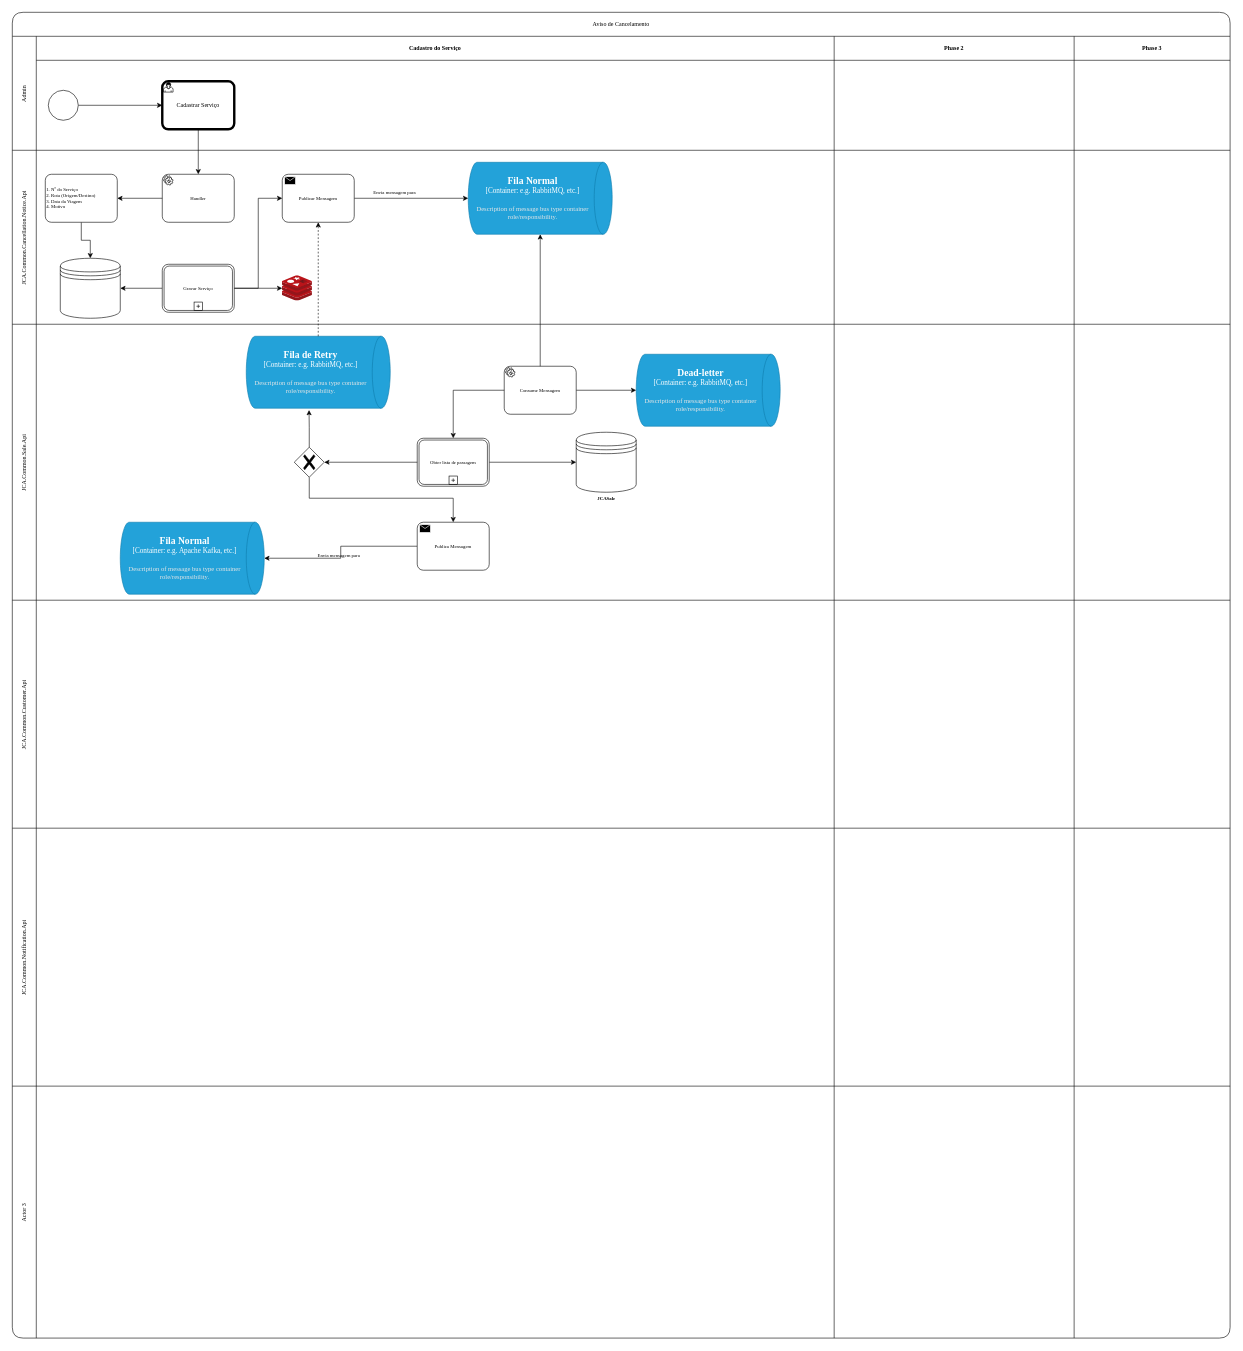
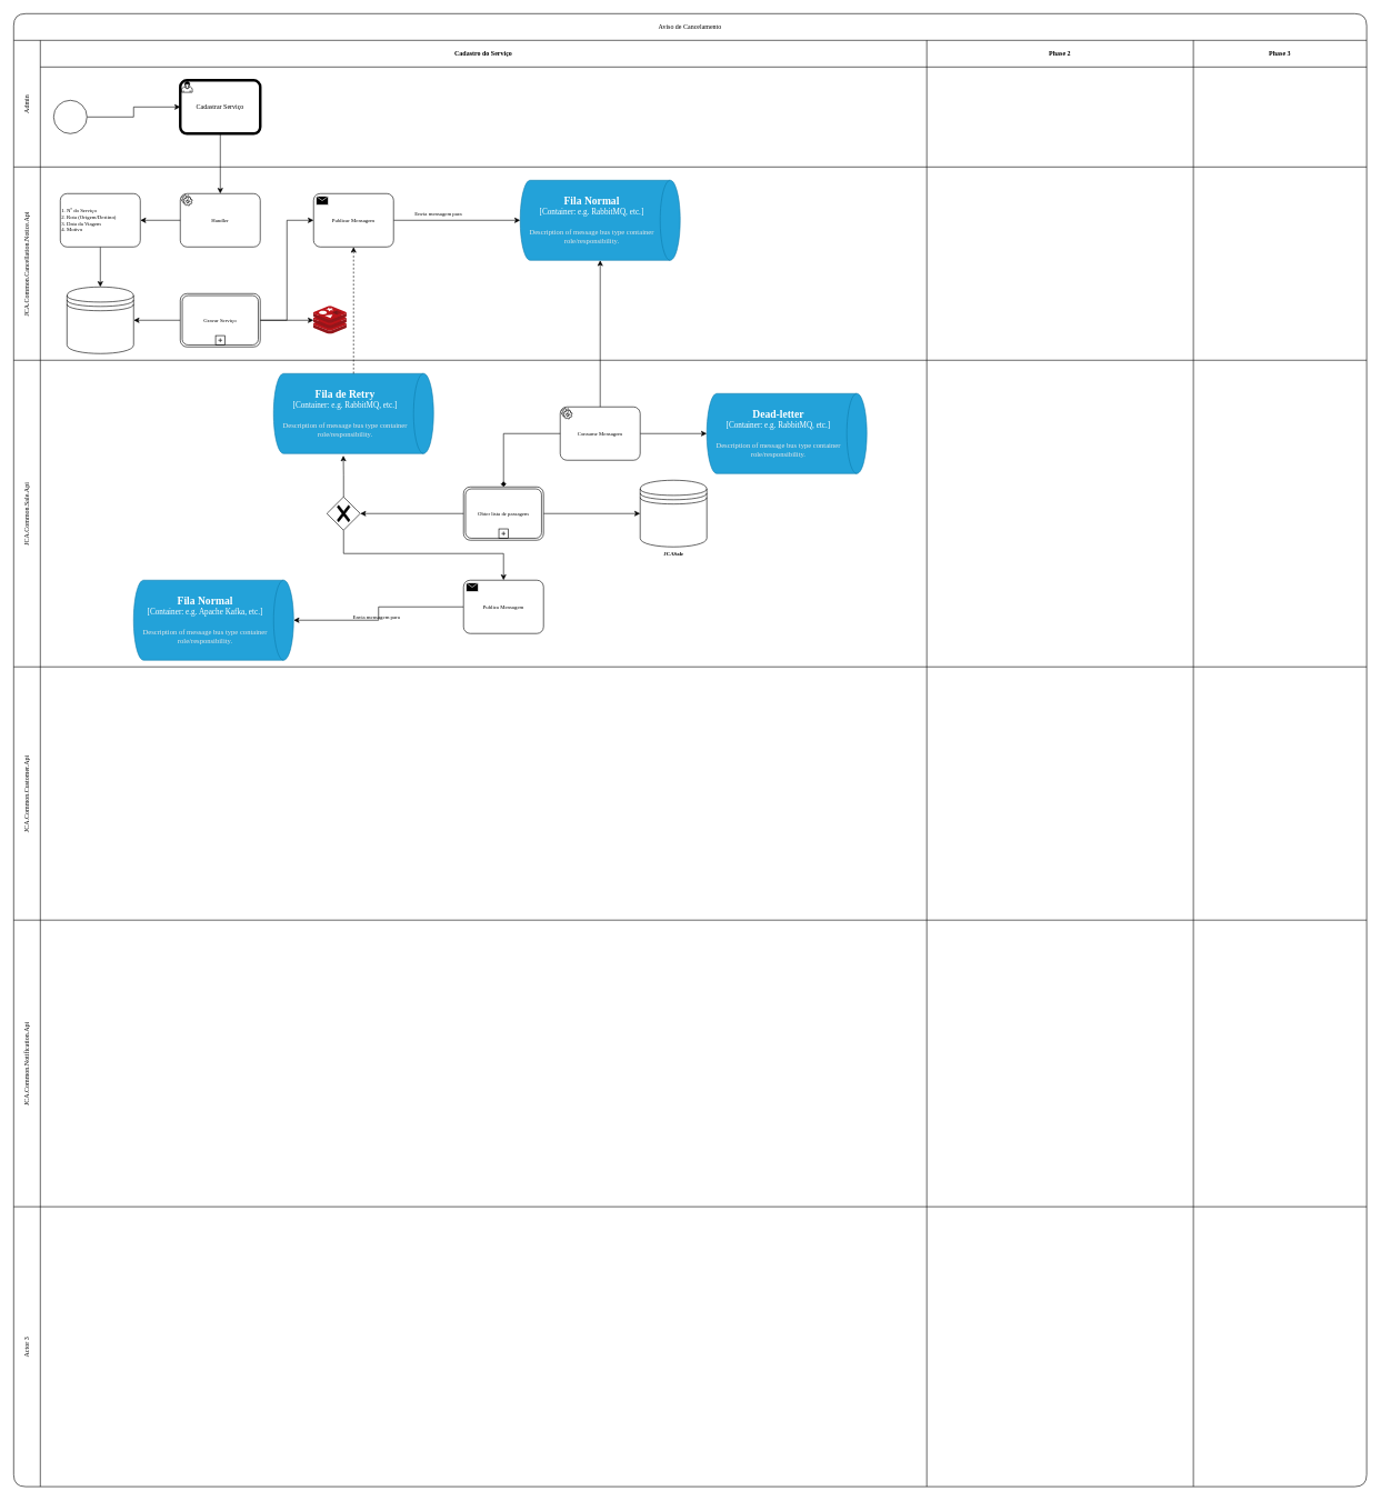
- <mxCell id="7" value="Cadastrar Serviço" style="points=[[0.25,0,0],[0.5,0,0],[0.75,0,0],[1,0.25,0],[1,0.5,0],[1,0.75,0],[0.75,1,0],[0.5,1,0],[0.25,1,0],[0,0.75,0],[0,0.5,0],[0,0.25,0]];shape=mxgraph.bpmn.task;whiteSpace=wrap;rectStyle=rounded;size=10;html=1;container=1;expand=0;collapsible=0;bpmnShapeType=call;taskMarker=user;rounded=1;shadow=0;strokeColor=default;strokeWidth=1;align=center;verticalAlign=middle;fontFamily=Verdana;fontSize=10;fontColor=default;labelBackgroundColor=none;fillColor=default;" parent="4" vertex="1"><mxGeometry x="210" y="75" width="120" height="80" as="geometry" /></mxCell>
+ <mxCell id="7" value="Cadastrar Serviço" style="points=[[0.25,0,0],[0.5,0,0],[0.75,0,0],[1,0.25,0],[1,0.5,0],[1,0.75,0],[0.75,1,0],[0.5,1,0],[0.25,1,0],[0,0.75,0],[0,0.5,0],[0,0.25,0]];shape=mxgraph.bpmn.task;whiteSpace=wrap;rectStyle=rounded;size=10;html=1;container=1;expand=0;collapsible=0;bpmnShapeType=call;taskMarker=user;rounded=1;shadow=0;strokeColor=default;strokeWidth=1;align=center;verticalAlign=middle;fontFamily=Verdana;fontSize=10;fontColor=default;labelBackgroundColor=none;fillColor=default;" parent="4" vertex="1"><mxGeometry x="210" y="60" width="120" height="80" as="geometry" /></mxCell>
- <mxCell id="19" value="&lt;span style=&quot;&quot;&gt;1. Nº do Serviço&lt;/span&gt;&lt;br style=&quot;&quot;&gt;&lt;span style=&quot;&quot;&gt;2. Rota (Origem/Destino)&lt;/span&gt;&lt;br style=&quot;&quot;&gt;&lt;span style=&quot;&quot;&gt;3. Data da Viagem&lt;/span&gt;&lt;br style=&quot;&quot;&gt;&lt;span style=&quot;&quot;&gt;4. Motivo&lt;/span&gt;" style="points=[[0.25,0,0],[0.5,0,0],[0.75,0,0],[1,0.25,0],[1,0.5,0],[1,0.75,0],[0.75,1,0],[0.5,1,0],[0.25,1,0],[0,0.75,0],[0,0.5,0],[0,0.25,0]];shape=mxgraph.bpmn.task;whiteSpace=wrap;rectStyle=rounded;size=10;html=1;container=1;expand=0;collapsible=0;taskMarker=abstract;rounded=1;shadow=0;strokeColor=default;strokeWidth=1;align=left;verticalAlign=middle;fontFamily=Verdana;fontSize=8;fontColor=default;labelBackgroundColor=none;fillColor=default;" parent="11" vertex="1"><mxGeometry x="15" y="40" width="120" height="80" as="geometry" /></mxCell>
+ <mxCell id="19" value="&lt;span style=&quot;&quot;&gt;1. Nº do Serviço&lt;/span&gt;&lt;br style=&quot;&quot;&gt;&lt;span style=&quot;&quot;&gt;2. Rota (Origem/Destino)&lt;/span&gt;&lt;br style=&quot;&quot;&gt;&lt;span style=&quot;&quot;&gt;3. Data da Viagem&lt;/span&gt;&lt;br style=&quot;&quot;&gt;&lt;span style=&quot;&quot;&gt;4. Motivo&lt;/span&gt;" style="points=[[0.25,0,0],[0.5,0,0],[0.75,0,0],[1,0.25,0],[1,0.5,0],[1,0.75,0],[0.75,1,0],[0.5,1,0],[0.25,1,0],[0,0.75,0],[0,0.5,0],[0,0.25,0]];shape=mxgraph.bpmn.task;whiteSpace=wrap;rectStyle=rounded;size=10;html=1;container=1;expand=0;collapsible=0;taskMarker=abstract;rounded=1;shadow=0;strokeColor=default;strokeWidth=1;align=left;verticalAlign=middle;fontFamily=Verdana;fontSize=8;fontColor=default;labelBackgroundColor=none;fillColor=default;" parent="11" vertex="1"><mxGeometry x="30" y="40" width="120" height="80" as="geometry" /></mxCell>
- <mxCell id="41" style="edgeStyle=orthogonalEdgeStyle;rounded=0;orthogonalLoop=1;jettySize=auto;html=1;entryX=0.5;entryY=0;entryDx=0;entryDy=0;entryPerimeter=0;fontFamily=Verdana;fontSize=8;fontColor=default;fontStyle=1;labelBackgroundColor=none;" edge="1" parent="29" source="31" target="33"><mxGeometry relative="1" as="geometry" /></mxCell>
+ <mxCell id="41" style="edgeStyle=orthogonalEdgeStyle;rounded=0;orthogonalLoop=1;jettySize=auto;html=1;entryX=0.5;entryY=0;entryDx=0;entryDy=0;entryPerimeter=0;fontFamily=Verdana;fontSize=8;fontColor=default;fontStyle=1;labelBackgroundColor=none;endArrow=diamond;" edge="1" parent="29" source="31" target="33"><mxGeometry relative="1" as="geometry" /></mxCell>
